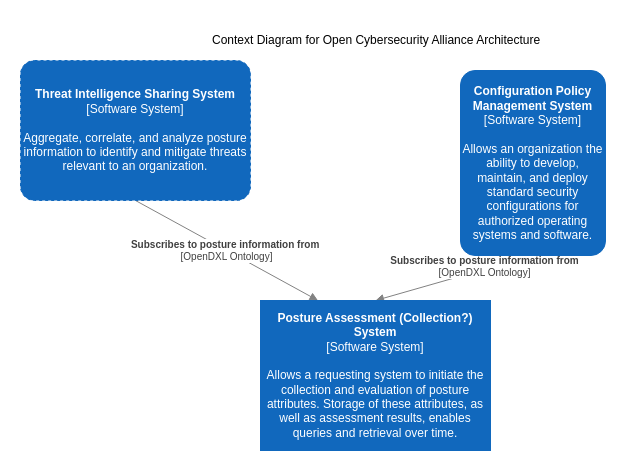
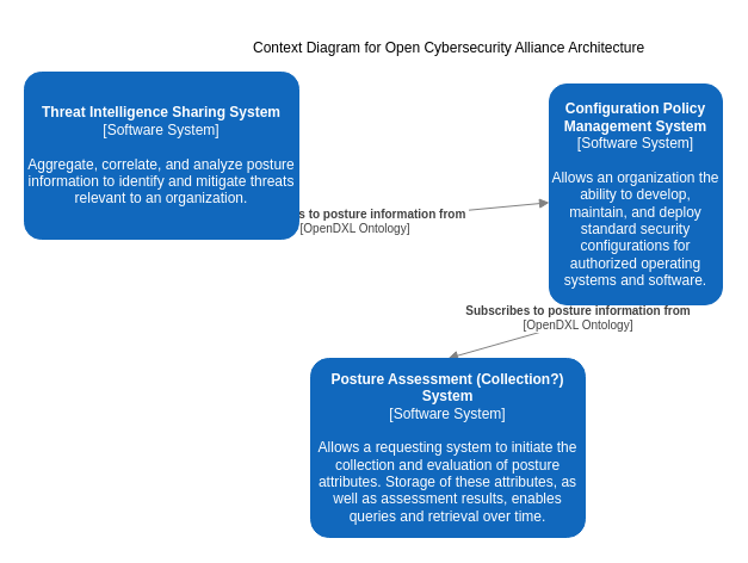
- <mxCell id="5" value="&lt;b&gt;Threat Intelligence Sharing System&lt;/b&gt;&lt;div&gt;[Software System]&lt;/div&gt;&lt;br&gt;&lt;div&gt;Aggregate, correlate, and analyze posture information to identify and mitigate threats relevant to an organization.&lt;/div&gt;" style="rounded=1;whiteSpace=wrap;html=1;labelBackgroundColor=none;fillColor=#1168BD;fontColor=#ffffff;align=center;arcSize=10;strokeColor=#1168BD;metaEdit=1;metaData={&quot;c4Type&quot;:{&quot;editable&quot;:false}};points=[[0.25,0,0],[0.5,0,0],[0.75,0,0],[1,0.25,0],[1,0.5,0],[1,0.75,0],[0.75,1,0],[0.5,1,0],[0.25,1,0],[0,0.75,0],[0,0.5,0],[0,0.25,0]];dashed=1;" parent="1" vertex="1"><mxGeometry x="20" y="60" width="230" height="140" as="geometry" /></mxCell>
+ <mxCell id="5" value="&lt;b&gt;Threat Intelligence Sharing System&lt;/b&gt;&lt;div&gt;[Software System]&lt;/div&gt;&lt;br&gt;&lt;div&gt;Aggregate, correlate, and analyze posture information to identify and mitigate threats relevant to an organization.&lt;/div&gt;" style="rounded=1;whiteSpace=wrap;html=1;labelBackgroundColor=none;fillColor=#1168BD;fontColor=#ffffff;align=center;arcSize=10;strokeColor=#1168BD;metaEdit=1;metaData={&quot;c4Type&quot;:{&quot;editable&quot;:false}};points=[[0.25,0,0],[0.5,0,0],[0.75,0,0],[1,0.25,0],[1,0.5,0],[1,0.75,0],[0.75,1,0],[0.5,1,0],[0.25,1,0],[0,0.75,0],[0,0.5,0],[0,0.25,0]];" parent="1" vertex="1"><mxGeometry x="20" y="60" width="230" height="140" as="geometry" /></mxCell>
- <mxCell id="2" value="&lt;span style=&quot;font-size: 10px&quot;&gt;&lt;b&gt;Subscribes to posture information from&amp;nbsp;&lt;br&gt;&lt;/b&gt;[OpenDXL Ontology]&lt;br&gt;&lt;/span&gt;" style="endArrow=block;html=1;fontSize=10;fontColor=#404040;strokeWidth=1;endFill=1;strokeColor=#828282;elbow=vertical;exitX=0.5;exitY=1;exitDx=0;exitDy=0;exitPerimeter=0;entryX=0.25;entryY=0;entryDx=0;entryDy=0;entryPerimeter=0;" parent="1" source="5" target="6" edge="1"><mxGeometry width="50" height="50" relative="1" as="geometry"><mxPoint x="265" y="180" as="sourcePoint" /><mxPoint x="358.333" y="320" as="targetPoint" /></mxGeometry></mxCell>
+ <mxCell id="2" value="&lt;span style=&quot;font-size: 10px&quot;&gt;&lt;b&gt;Subscribes to posture information from&amp;nbsp;&lt;br&gt;&lt;/b&gt;[OpenDXL Ontology]&lt;br&gt;&lt;/span&gt;" style="endArrow=block;html=1;fontSize=10;fontColor=#404040;strokeWidth=1;endFill=1;strokeColor=#828282;elbow=vertical;exitX=0.5;exitY=1;exitDx=0;exitDy=0;exitPerimeter=0;" parent="1" source="5" target="7" edge="1"><mxGeometry width="50" height="50" relative="1" as="geometry"><mxPoint x="265" y="180" as="sourcePoint" /><mxPoint x="358.333" y="320" as="targetPoint" /></mxGeometry></mxCell>
- <mxCell id="6" value="&lt;b&gt;Posture Assessment (Collection?) System&lt;/b&gt;&lt;div&gt;[Software System]&lt;/div&gt;&lt;br&gt;&lt;div&gt;Allows a requesting system to initiate the collection and evaluation of posture attributes. Storage of these attributes, as well as assessment results, enables queries and retrieval over time.&lt;/div&gt;" style="whiteSpace=wrap;html=1;labelBackgroundColor=none;fillColor=#1168BD;fontColor=#ffffff;align=center;arcSize=10;strokeColor=#1168BD;metaEdit=1;metaData={&quot;c4Type&quot;:{&quot;editable&quot;:false}};points=[[0.25,0,0],[0.5,0,0],[0.75,0,0],[1,0.25,0],[1,0.5,0],[1,0.75,0],[0.75,1,0],[0.5,1,0],[0.25,1,0],[0,0.75,0],[0,0.5,0],[0,0.25,0]];rounded=0;" parent="1" vertex="1"><mxGeometry x="260" y="300" width="230" height="150" as="geometry" /></mxCell>
+ <mxCell id="6" value="&lt;b&gt;Posture Assessment (Collection?) System&lt;/b&gt;&lt;div&gt;[Software System]&lt;/div&gt;&lt;br&gt;&lt;div&gt;Allows a requesting system to initiate the collection and evaluation of posture attributes. Storage of these attributes, as well as assessment results, enables queries and retrieval over time.&lt;/div&gt;" style="rounded=1;whiteSpace=wrap;html=1;labelBackgroundColor=none;fillColor=#1168BD;fontColor=#ffffff;align=center;arcSize=10;strokeColor=#1168BD;metaEdit=1;metaData={&quot;c4Type&quot;:{&quot;editable&quot;:false}};points=[[0.25,0,0],[0.5,0,0],[0.75,0,0],[1,0.25,0],[1,0.5,0],[1,0.75,0],[0.75,1,0],[0.5,1,0],[0.25,1,0],[0,0.75,0],[0,0.5,0],[0,0.25,0]];" parent="1" vertex="1"><mxGeometry x="260" y="300" width="230" height="150" as="geometry" /></mxCell>
